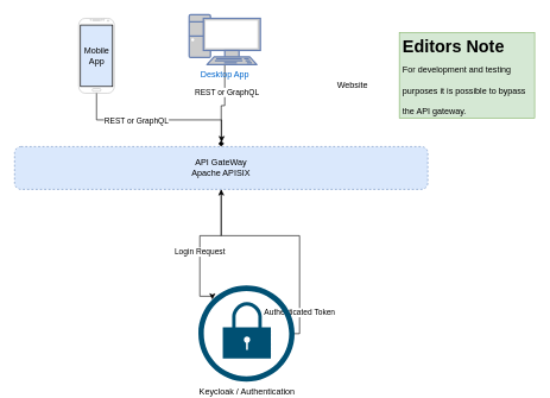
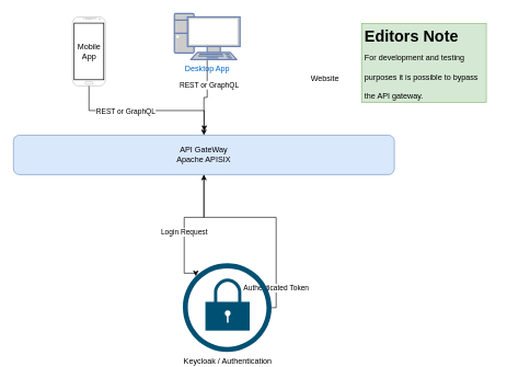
- <mxCell id="7" value="Mobile App" style="rounded=0;whiteSpace=wrap;html=1;fillColor=#dae8fc;" parent="5" vertex="1"><mxGeometry x="2.5" y="9.423" width="45" height="86.154" as="geometry" /></mxCell>
+ <mxCell id="7" value="Mobile App" style="rounded=0;whiteSpace=wrap;html=1;" parent="5" vertex="1"><mxGeometry x="2.5" y="9.423" width="45" height="86.154" as="geometry" /></mxCell>
- <mxCell id="17" value="&lt;h1&gt;&lt;span style=&quot;background-color: initial;&quot;&gt;Editors Note&lt;br&gt;&lt;/span&gt;&lt;span style=&quot;background-color: initial; font-size: 12px; font-weight: normal;&quot;&gt;For development and testing purposes it is possible to bypass the API gateway.&lt;/span&gt;&lt;br&gt;&lt;/h1&gt;" style="text;html=1;strokeColor=#82b366;fillColor=#d5e8d4;spacing=5;spacingTop=-20;whiteSpace=wrap;overflow=hidden;rounded=0;" parent="1" vertex="1"><mxGeometry x="560" y="45" width="190" height="120" as="geometry" /></mxCell>
+ <mxCell id="17" value="&lt;h1&gt;&lt;span style=&quot;background-color: initial;&quot;&gt;Editors Note&lt;br&gt;&lt;/span&gt;&lt;span style=&quot;background-color: initial; font-size: 12px; font-weight: normal;&quot;&gt;For development and testing purposes it is possible to bypass the API gateway.&lt;/span&gt;&lt;br&gt;&lt;/h1&gt;" style="text;html=1;strokeColor=#82b366;fillColor=#d5e8d4;spacing=5;spacingTop=-20;whiteSpace=wrap;overflow=hidden;rounded=0;" parent="1" vertex="1"><mxGeometry x="550" y="35" width="190" height="120" as="geometry" /></mxCell>
- <mxCell id="8" value="" style="edgeStyle=orthogonalEdgeStyle;rounded=0;orthogonalLoop=1;jettySize=auto;html=1;endArrow=diamond;" parent="1" source="10" target="4" edge="1"><mxGeometry relative="1" as="geometry" /></mxCell>
+ <mxCell id="8" value="" style="edgeStyle=orthogonalEdgeStyle;rounded=0;orthogonalLoop=1;jettySize=auto;html=1;" parent="1" source="10" target="4" edge="1"><mxGeometry relative="1" as="geometry" /></mxCell>
- <mxCell id="4" value="API GateWay&lt;br&gt;Apache APISIX" style="rounded=1;whiteSpace=wrap;html=1;fillColor=#dae8fc;strokeColor=#6c8ebf;dashed=1;" parent="1" vertex="1"><mxGeometry x="20" y="205" width="580" height="60" as="geometry" /></mxCell>
+ <mxCell id="4" value="API GateWay&lt;br&gt;Apache APISIX" style="rounded=1;whiteSpace=wrap;html=1;fillColor=#dae8fc;strokeColor=#6c8ebf;" parent="1" vertex="1"><mxGeometry x="20" y="205" width="580" height="60" as="geometry" /></mxCell>
